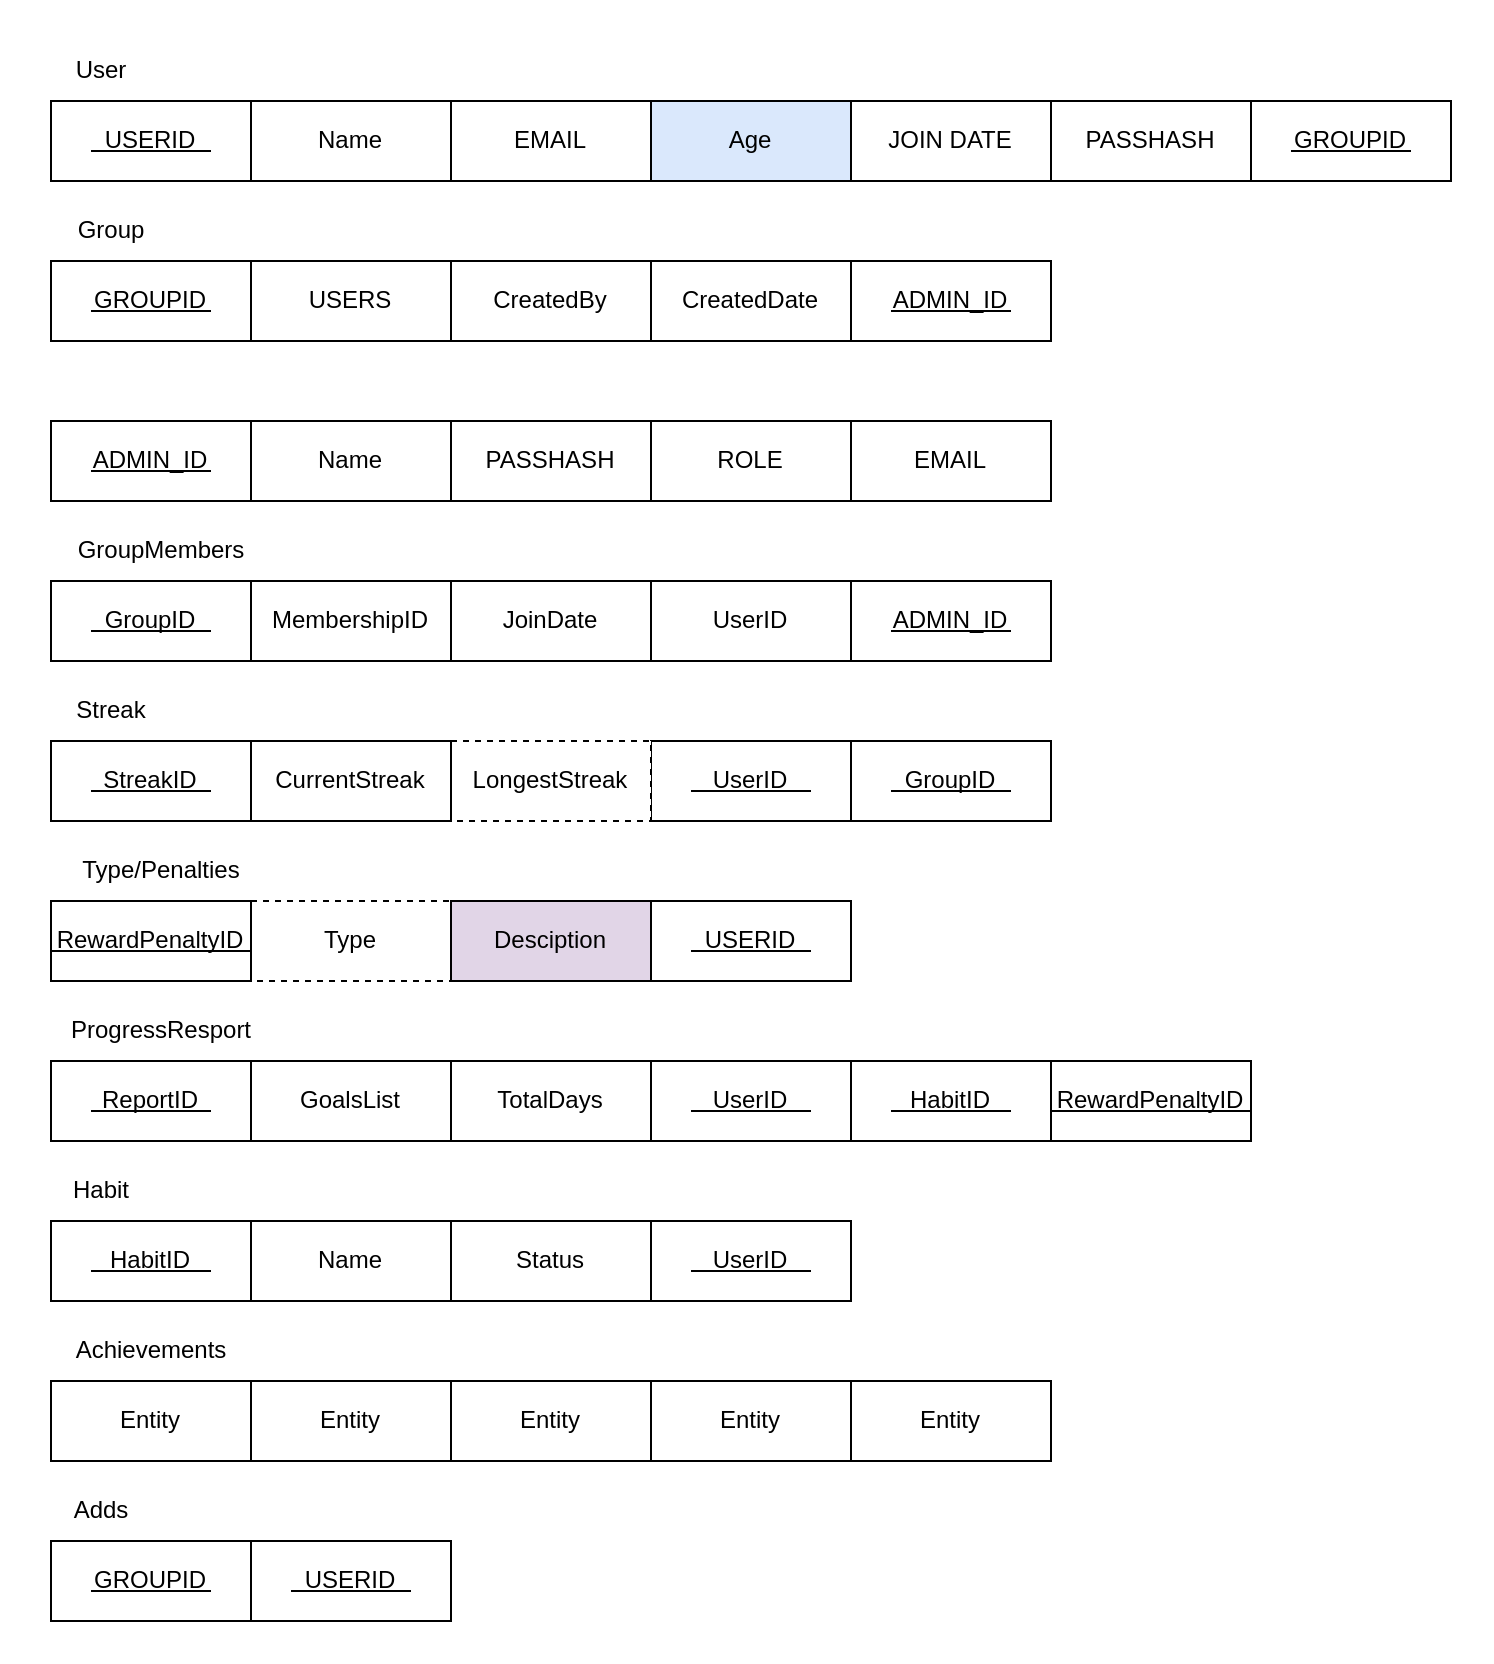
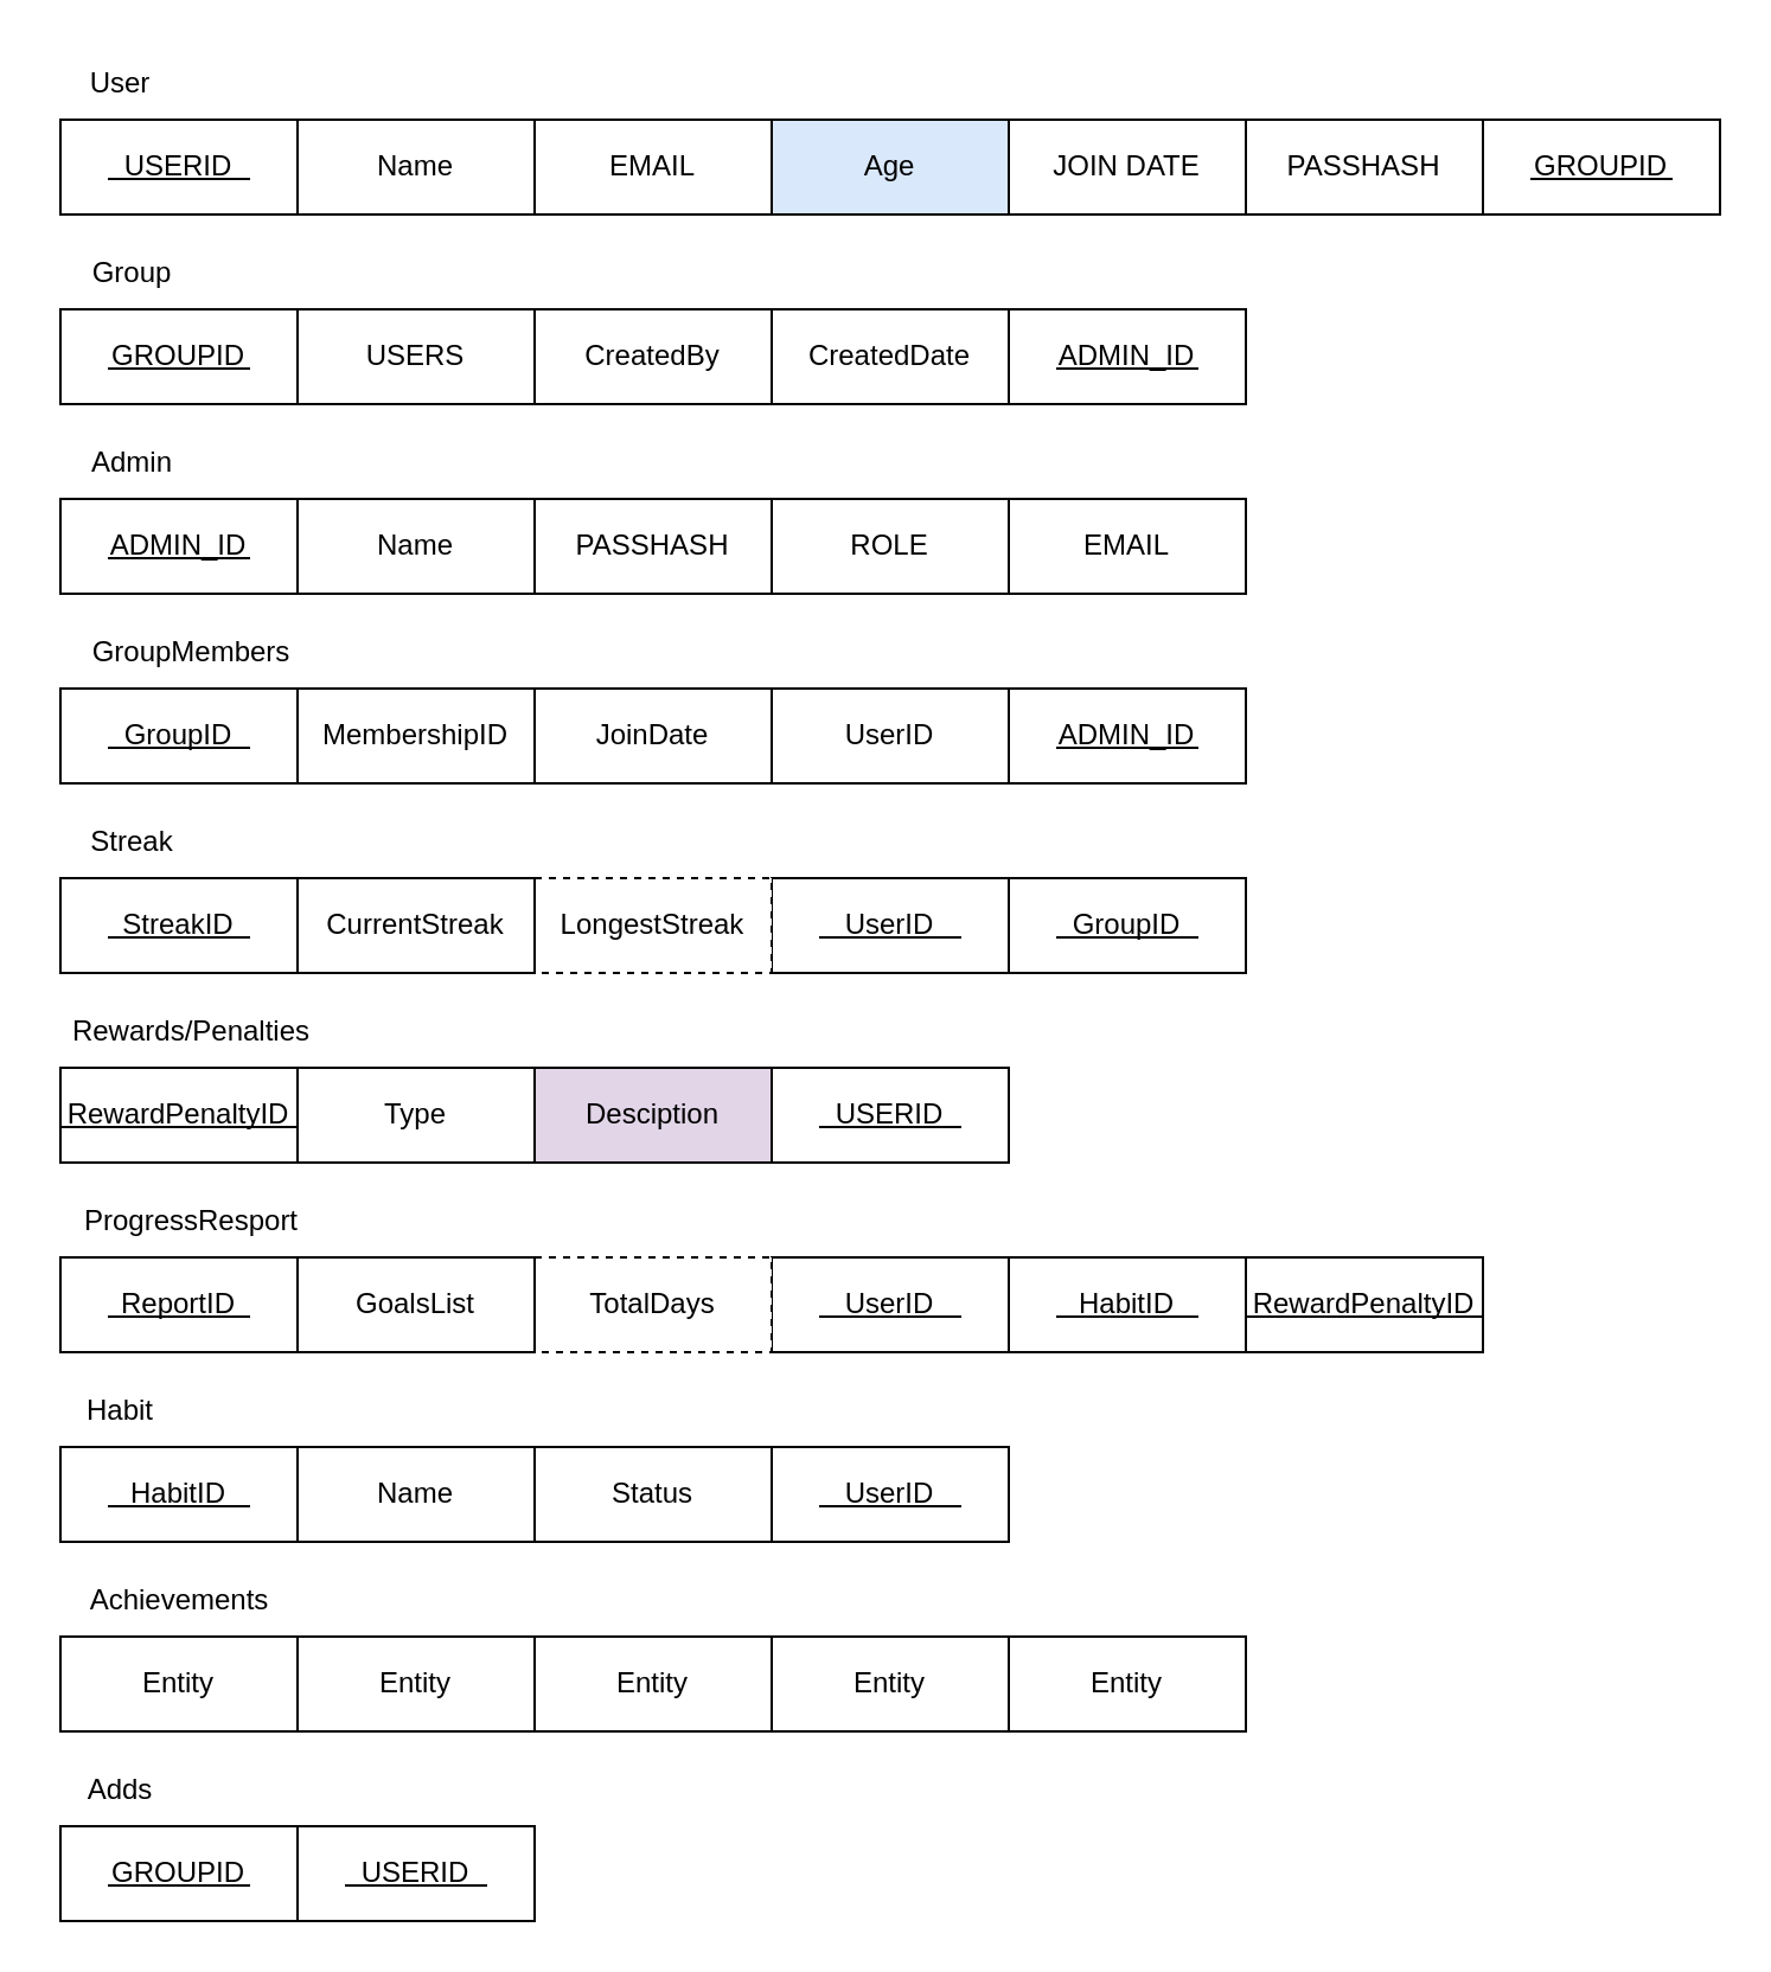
+ <mxCell id="28" value="Admin" style="text;html=1;align=center;verticalAlign=middle;resizable=0;points=[];autosize=1;strokeColor=none;fillColor=none;" vertex="1" parent="1"><mxGeometry x="25" y="180" width="60" height="30" as="geometry" /></mxCell>
- <mxCell id="51" value="Type/Penalties" style="text;html=1;align=center;verticalAlign=middle;resizable=0;points=[];autosize=1;strokeColor=none;fillColor=none;" vertex="1" parent="1"><mxGeometry x="20" y="420" width="120" height="30" as="geometry" /></mxCell>
+ <mxCell id="51" value="Rewards/Penalties" style="text;html=1;align=center;verticalAlign=middle;resizable=0;points=[];autosize=1;strokeColor=none;fillColor=none;" vertex="1" parent="1"><mxGeometry x="20" y="420" width="120" height="30" as="geometry" /></mxCell>
- <mxCell id="41" value="Type" style="whiteSpace=wrap;html=1;align=center;dashed=1;" vertex="1" parent="1"><mxGeometry x="125" y="450" width="100" height="40" as="geometry" /></mxCell>
+ <mxCell id="41" value="Type" style="whiteSpace=wrap;html=1;align=center;" vertex="1" parent="1"><mxGeometry x="125" y="450" width="100" height="40" as="geometry" /></mxCell>
- <mxCell id="60" value="TotalDays" style="whiteSpace=wrap;html=1;align=center;" vertex="1" parent="1"><mxGeometry x="225" y="530" width="100" height="40" as="geometry" /></mxCell>
+ <mxCell id="60" value="TotalDays" style="whiteSpace=wrap;html=1;align=center;dashed=1;" vertex="1" parent="1"><mxGeometry x="225" y="530" width="100" height="40" as="geometry" /></mxCell>
